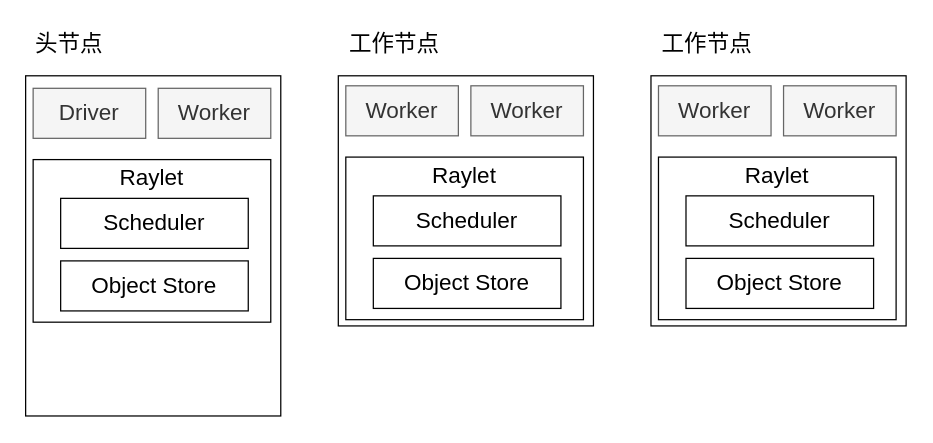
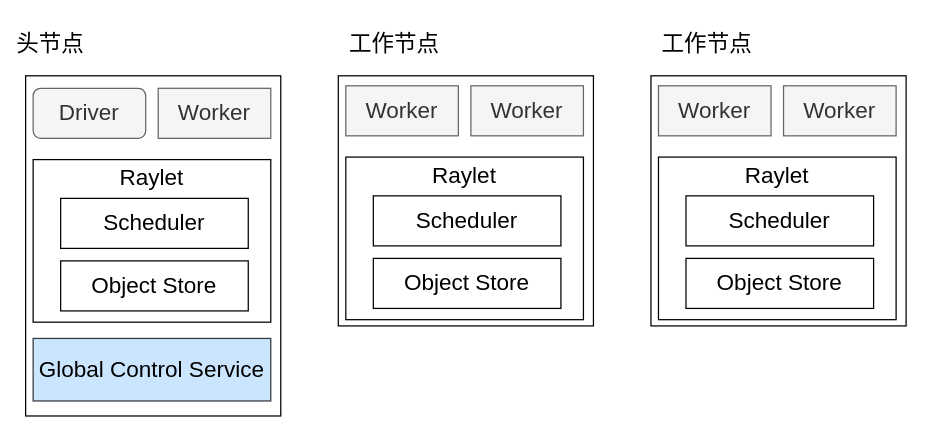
- <mxCell id="10" value="头节点" style="text;html=1;strokeColor=none;fillColor=none;align=center;verticalAlign=middle;whiteSpace=wrap;rounded=0;fontSize=18;" vertex="1" parent="1"><mxGeometry x="20" y="20" width="70" height="30" as="geometry" /></mxCell>
+ <mxCell id="10" value="头节点" style="text;html=1;strokeColor=none;fillColor=none;align=center;verticalAlign=middle;whiteSpace=wrap;rounded=0;fontSize=18;" vertex="1" parent="1"><mxGeometry x="5" y="20" width="70" height="30" as="geometry" /></mxCell>
- <mxCell id="3" value="Driver" style="rounded=0;whiteSpace=wrap;html=1;fontSize=18;fillColor=#f5f5f5;fontColor=#333333;strokeColor=#666666;" vertex="1" parent="1"><mxGeometry x="26" y="70" width="90" height="40" as="geometry" /></mxCell>
+ <mxCell id="3" value="Driver" style="whiteSpace=wrap;html=1;fontSize=18;fillColor=#f5f5f5;fontColor=#333333;strokeColor=#666666;rounded=1;" vertex="1" parent="1"><mxGeometry x="26" y="70" width="90" height="40" as="geometry" /></mxCell>
+ <mxCell id="7" value="Global Control Service" style="rounded=0;whiteSpace=wrap;html=1;fontSize=18;fillColor=#cce5ff;strokeColor=#36393d;" vertex="1" parent="1"><mxGeometry x="26" y="270" width="190" height="50" as="geometry" /></mxCell>
